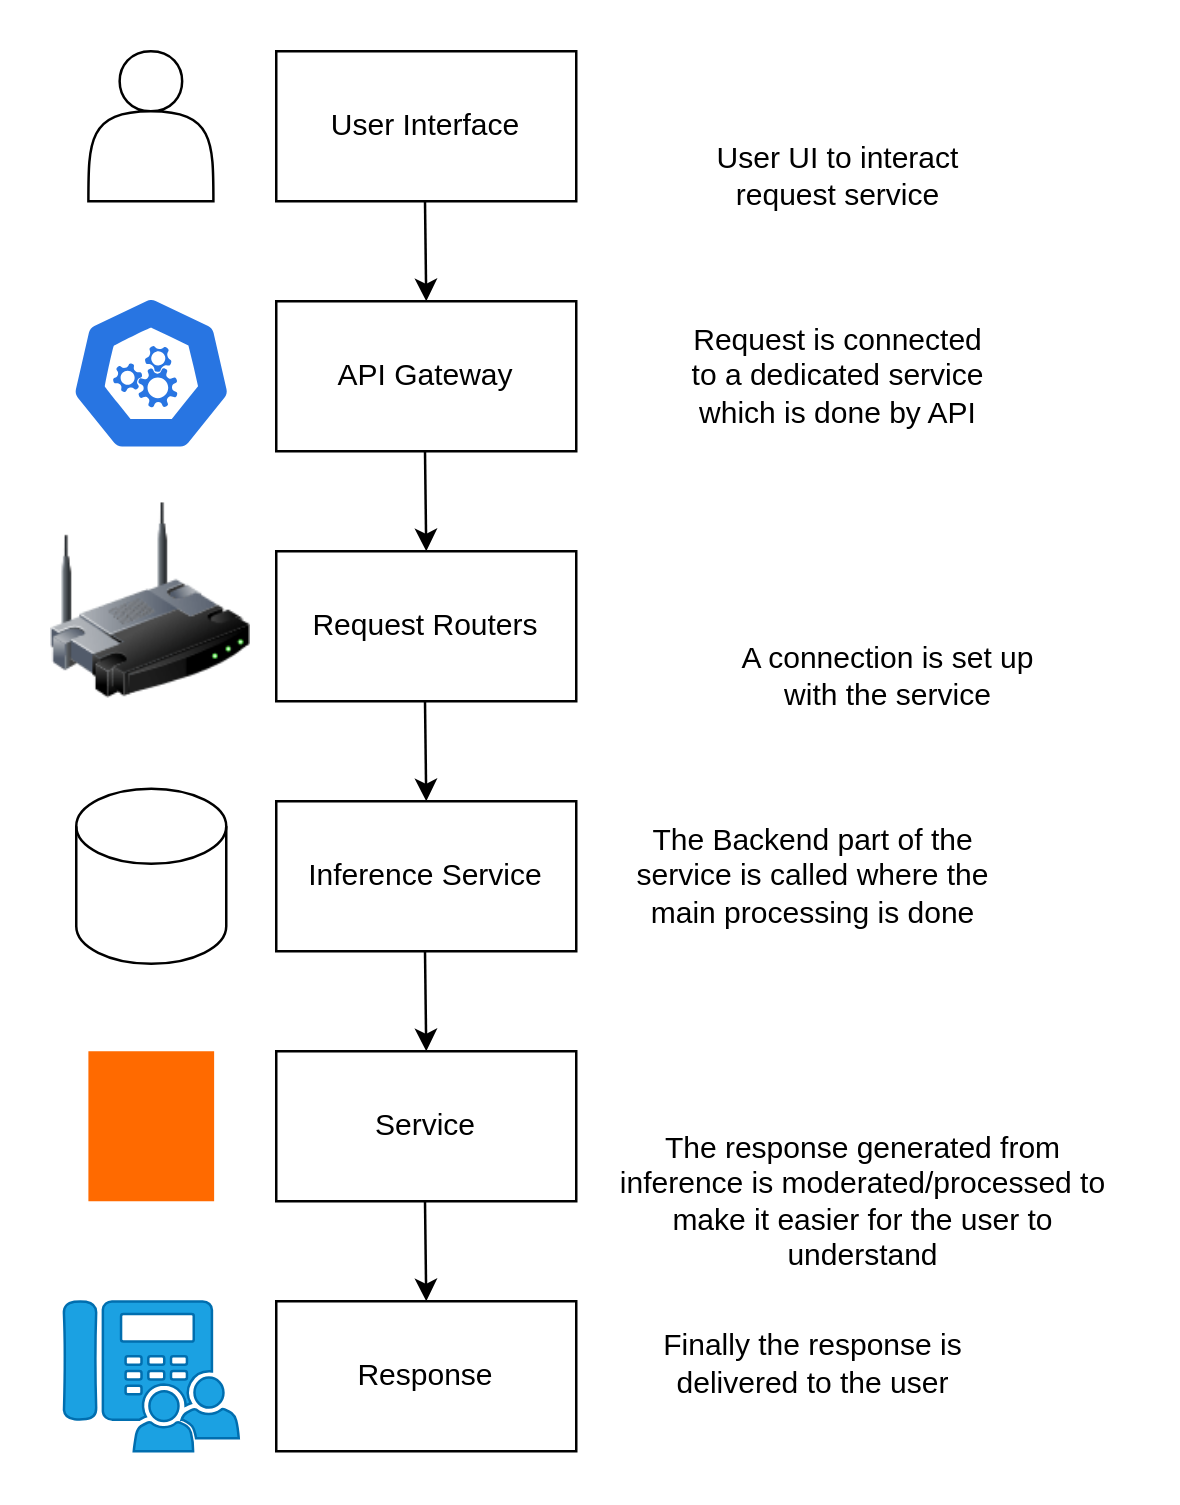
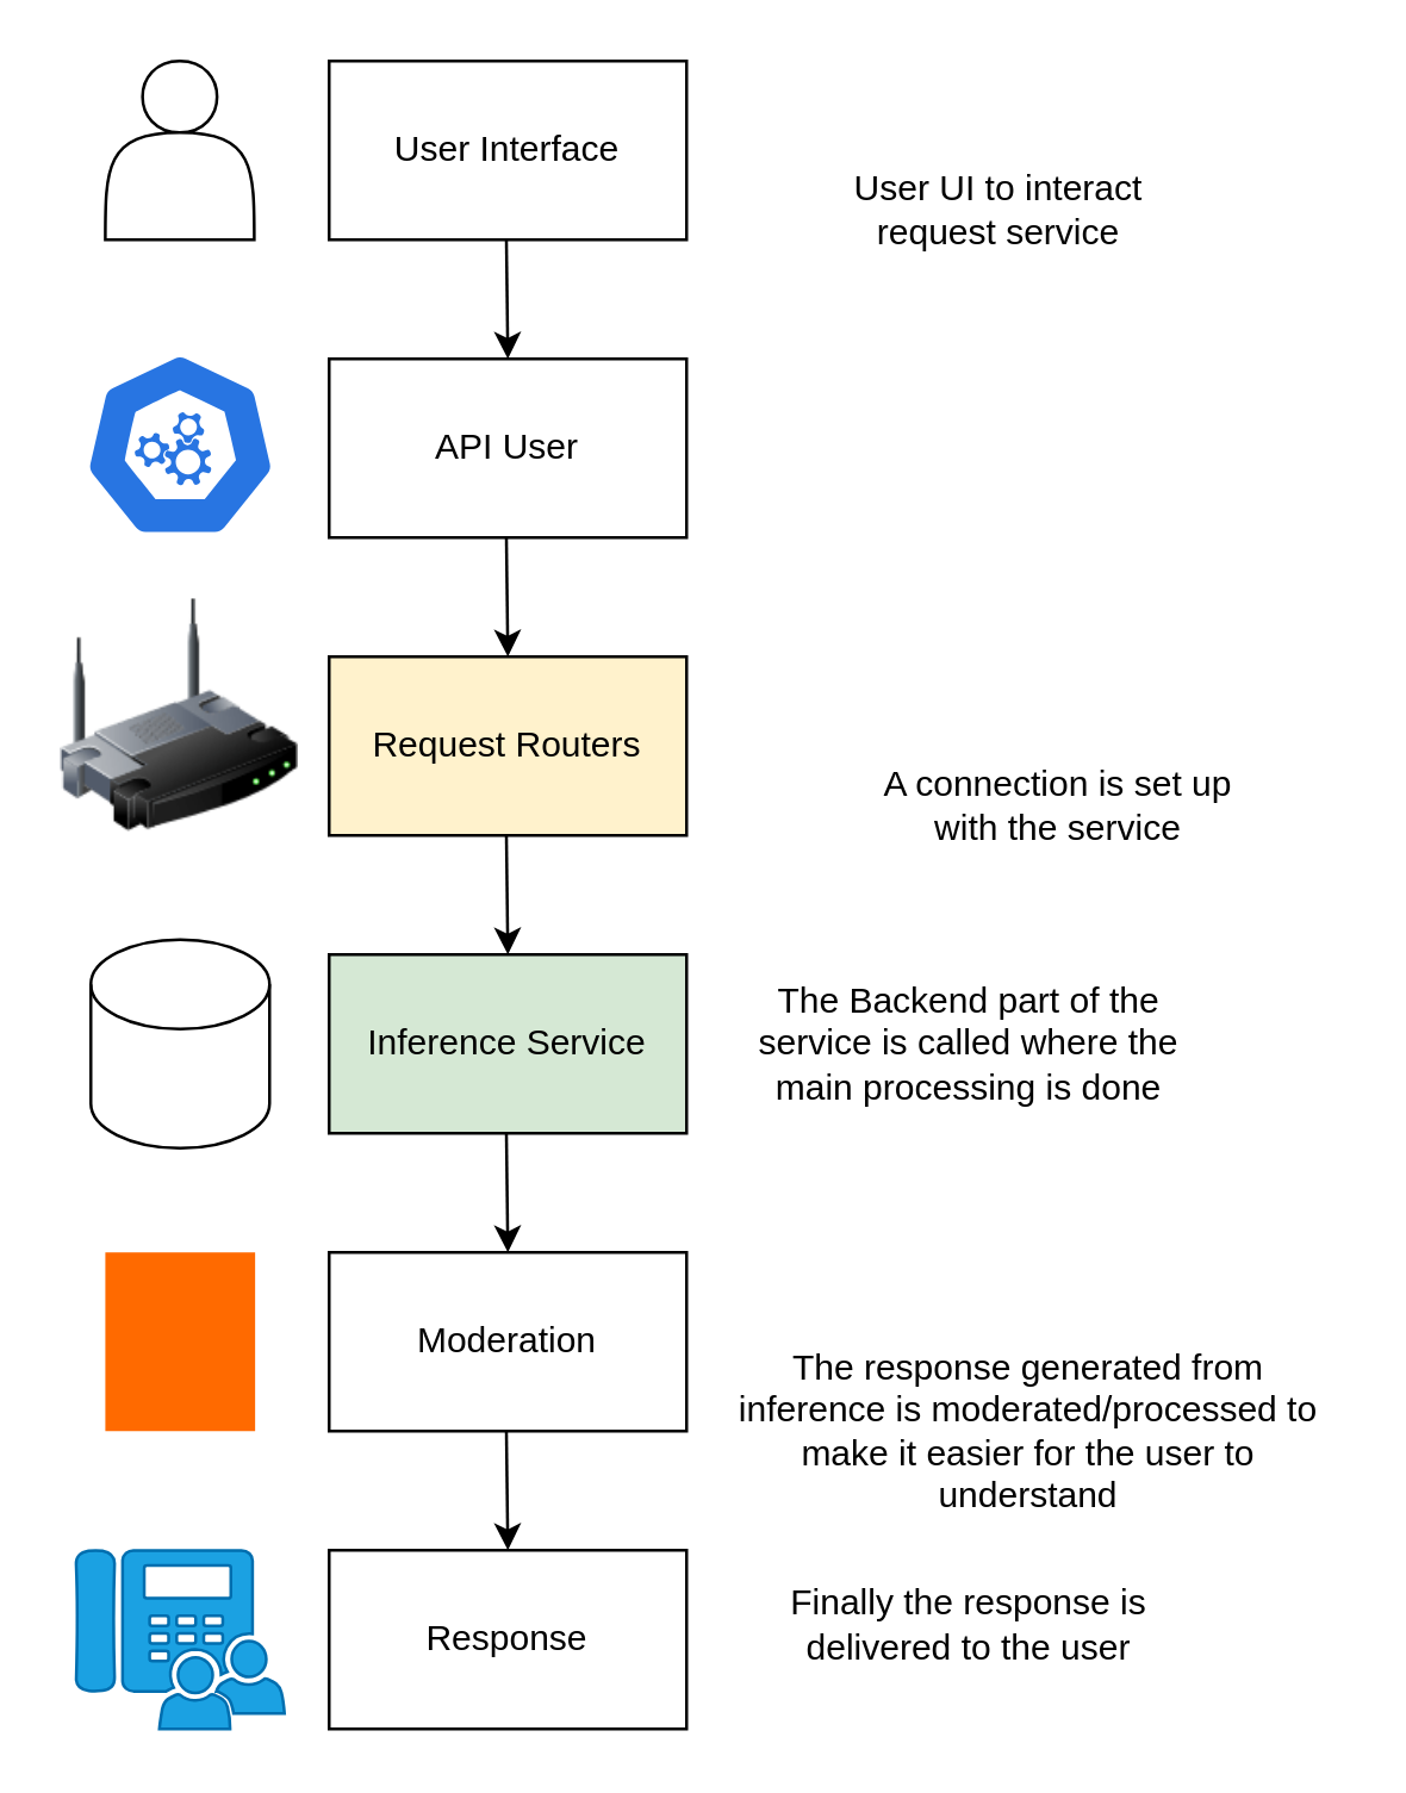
- <mxCell id="4" value="API Gateway" style="rounded=0;whiteSpace=wrap;html=1;" parent="1" vertex="1"><mxGeometry x="110" y="120" width="120" height="60" as="geometry" /></mxCell>
+ <mxCell id="4" value="API User" style="rounded=0;whiteSpace=wrap;html=1;" parent="1" vertex="1"><mxGeometry x="110" y="120" width="120" height="60" as="geometry" /></mxCell>
- <mxCell id="20" value="Request is connected to a dedicated service which is done by API" style="text;strokeColor=none;align=center;fillColor=none;html=1;verticalAlign=middle;whiteSpace=wrap;rounded=0;" vertex="1" parent="1"><mxGeometry x="270" y="135" width="130" height="30" as="geometry" /></mxCell>
- <mxCell id="6" value="Request Routers" style="rounded=0;whiteSpace=wrap;html=1;" parent="1" vertex="1"><mxGeometry x="110" y="220" width="120" height="60" as="geometry" /></mxCell>
+ <mxCell id="6" value="Request Routers" style="rounded=0;whiteSpace=wrap;html=1;fillColor=#fff2cc;" parent="1" vertex="1"><mxGeometry x="110" y="220" width="120" height="60" as="geometry" /></mxCell>
- <mxCell id="8" value="Inference Service" style="rounded=0;whiteSpace=wrap;html=1;" parent="1" vertex="1"><mxGeometry x="110" y="320" width="120" height="60" as="geometry" /></mxCell>
+ <mxCell id="8" value="Inference Service" style="rounded=0;whiteSpace=wrap;html=1;fillColor=#d5e8d4;" parent="1" vertex="1"><mxGeometry x="110" y="320" width="120" height="60" as="geometry" /></mxCell>
- <mxCell id="10" value="Service" style="rounded=0;whiteSpace=wrap;html=1;" parent="1" vertex="1"><mxGeometry x="110" y="420" width="120" height="60" as="geometry" /></mxCell>
+ <mxCell id="10" value="Moderation" style="rounded=0;whiteSpace=wrap;html=1;" parent="1" vertex="1"><mxGeometry x="110" y="420" width="120" height="60" as="geometry" /></mxCell>
